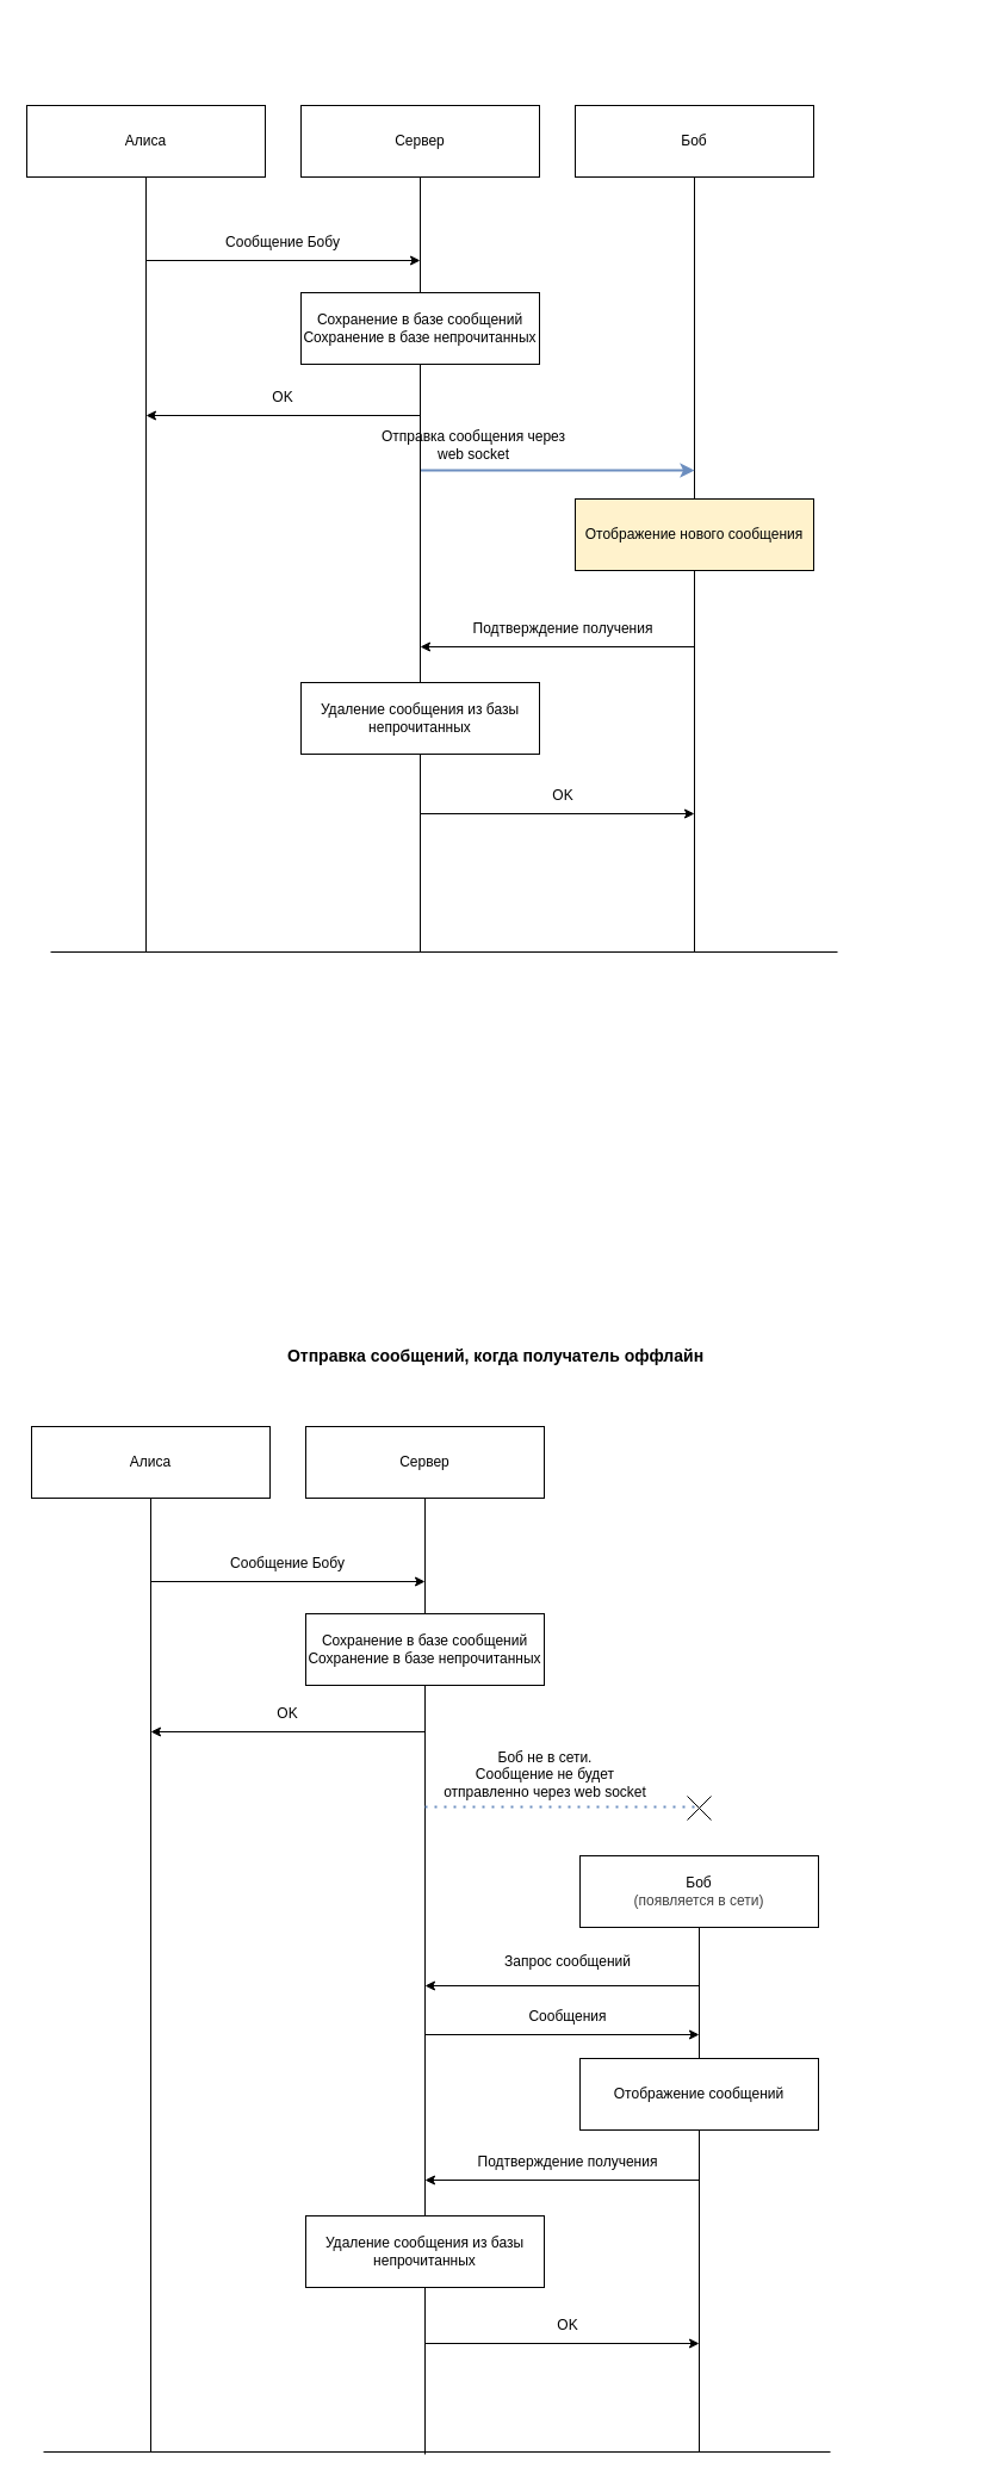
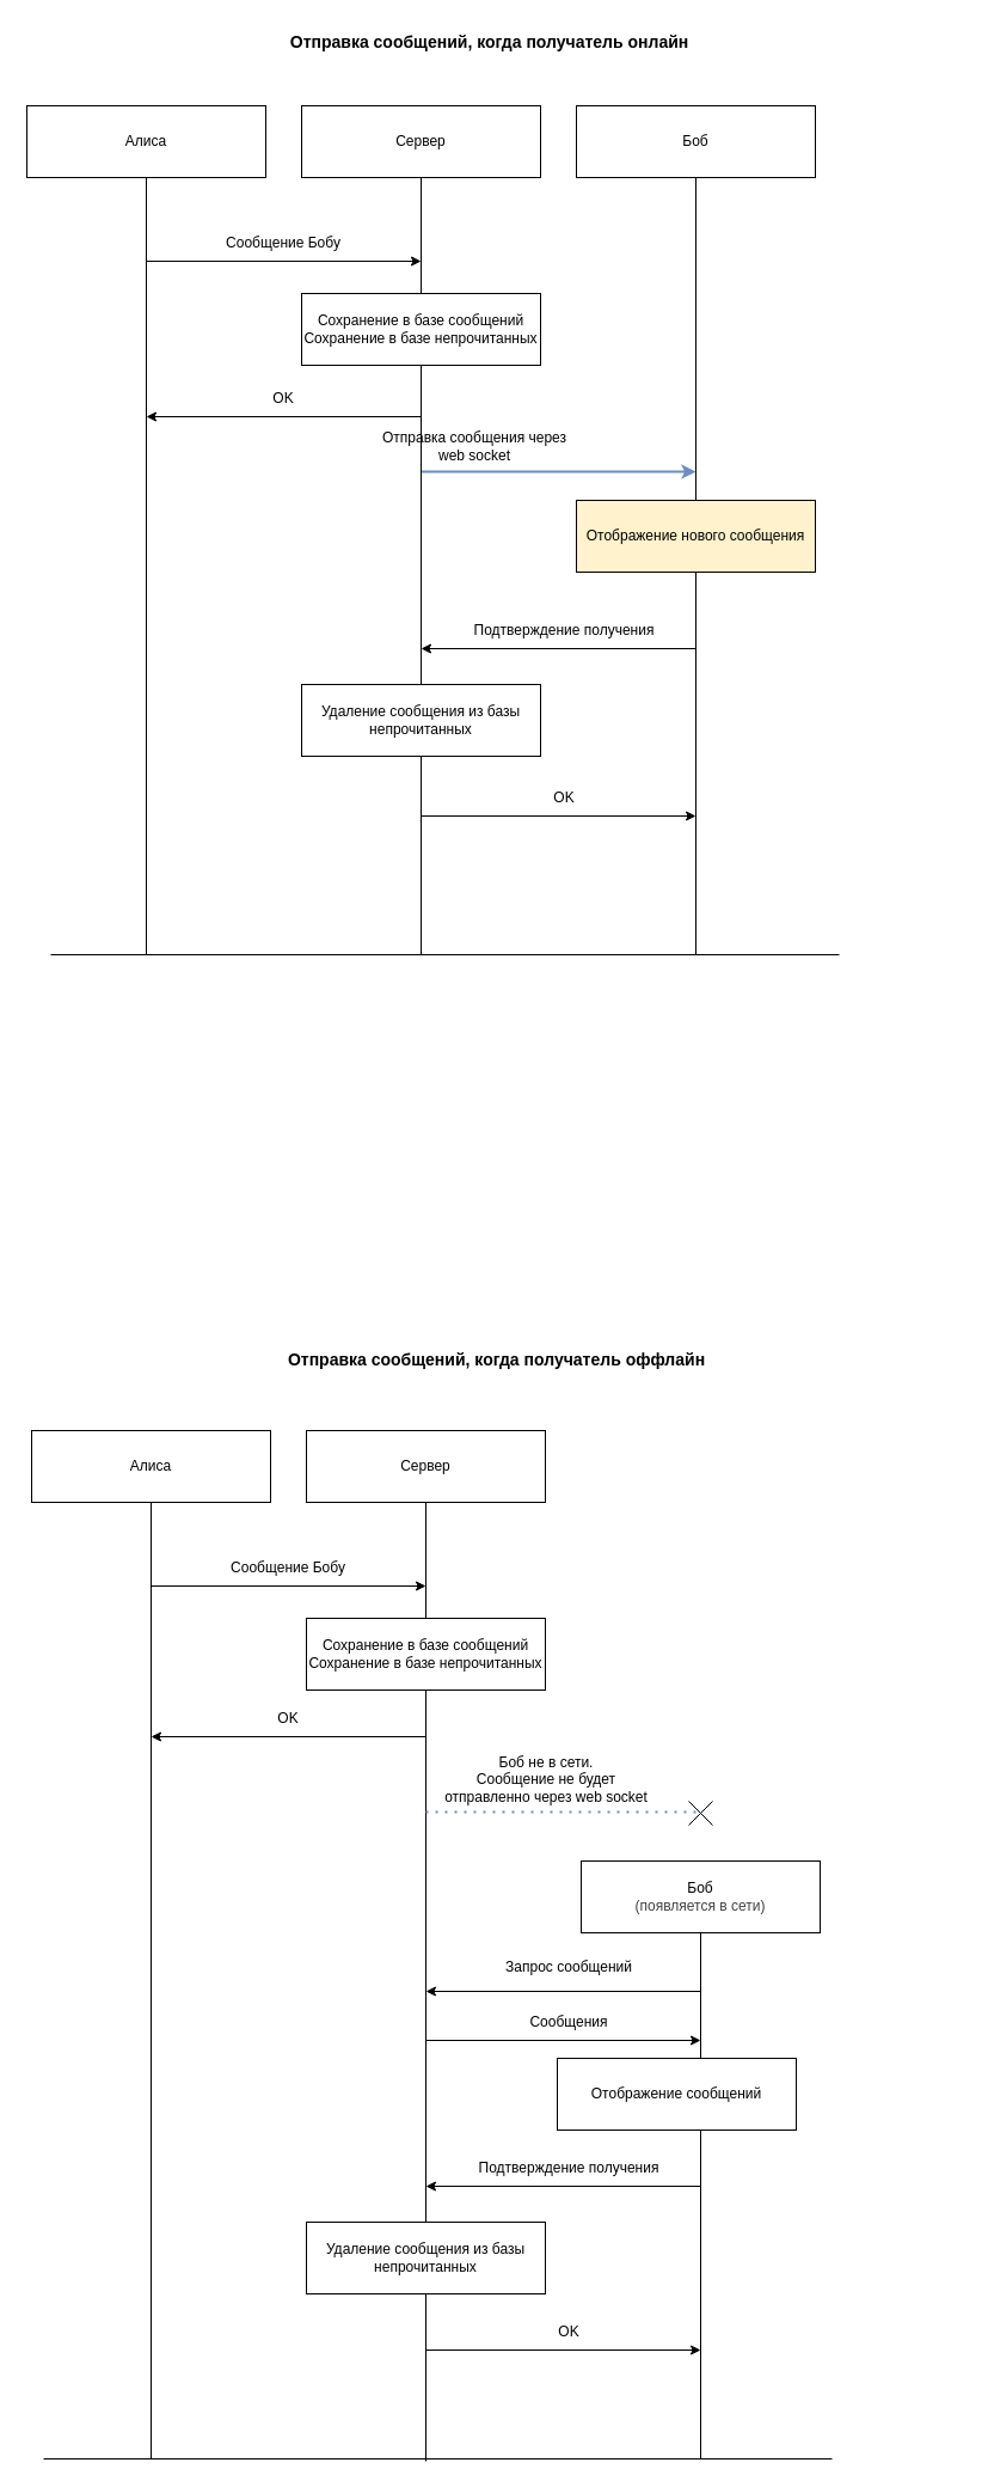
+ <mxCell id="53" value="Отправка сообщений, когда получатель онлайн" style="text;html=1;strokeColor=none;fillColor=none;align=center;verticalAlign=middle;whiteSpace=wrap;rounded=0;fontColor=#000000;fontSize=14;fontStyle=1" vertex="1" parent="1"><mxGeometry x="20" y="20" width="779" height="30" as="geometry" /></mxCell>
- <mxCell id="36" value="Отображение сообщений" style="rounded=0;whiteSpace=wrap;html=1;" vertex="1" parent="1"><mxGeometry x="486" y="1726" width="200" height="60" as="geometry" /></mxCell>
+ <mxCell id="36" value="Отображение сообщений" style="rounded=0;whiteSpace=wrap;html=1;" vertex="1" parent="1"><mxGeometry x="466" y="1721" width="200" height="60" as="geometry" /></mxCell>
